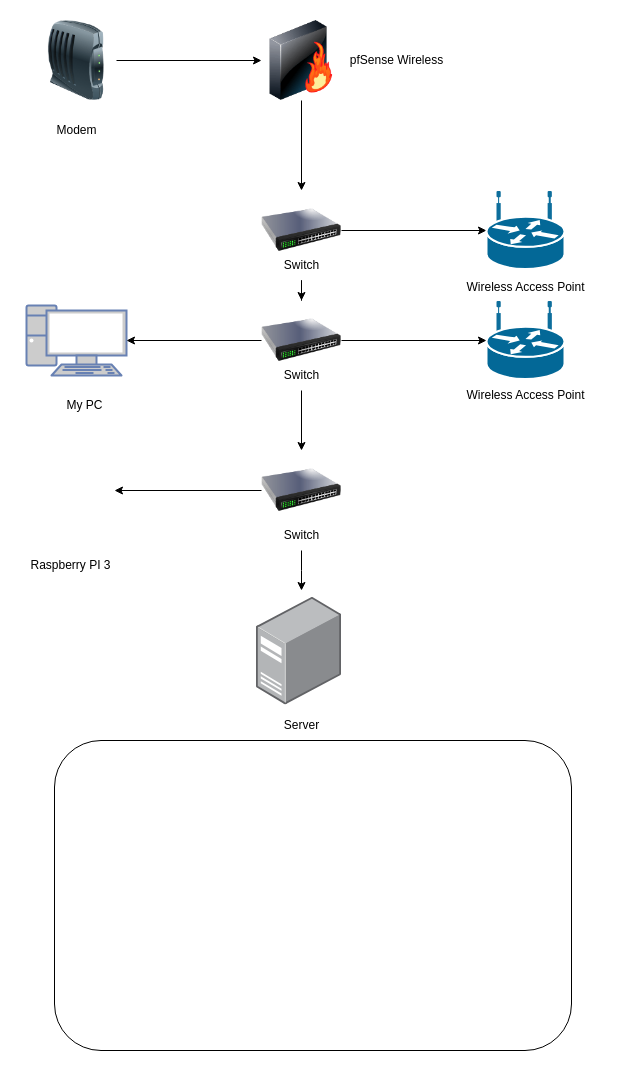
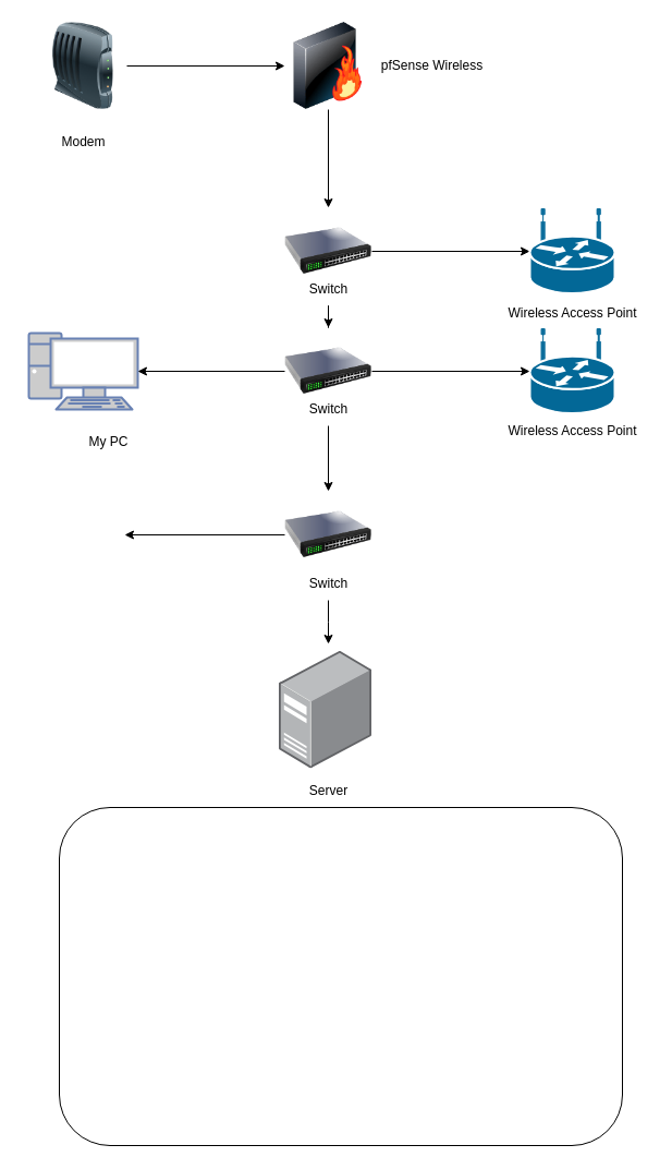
- <mxCell id="27" value="My PC" style="text;html=1;align=center;verticalAlign=middle;resizable=0;points=[];autosize=1;strokeColor=none;fillColor=none;" vertex="1" parent="1"><mxGeometry x="54" y="390" width="60" height="30" as="geometry" /></mxCell>
+ <mxCell id="27" value="My PC" style="text;html=1;align=center;verticalAlign=middle;resizable=0;points=[];autosize=1;strokeColor=none;fillColor=none;" vertex="1" parent="1"><mxGeometry x="69" y="390" width="60" height="30" as="geometry" /></mxCell>
- <mxCell id="31" value="Raspberry PI 3" style="text;html=1;align=center;verticalAlign=middle;resizable=0;points=[];autosize=1;strokeColor=none;fillColor=none;" vertex="1" parent="1"><mxGeometry x="20" y="550" width="100" height="30" as="geometry" /></mxCell>
